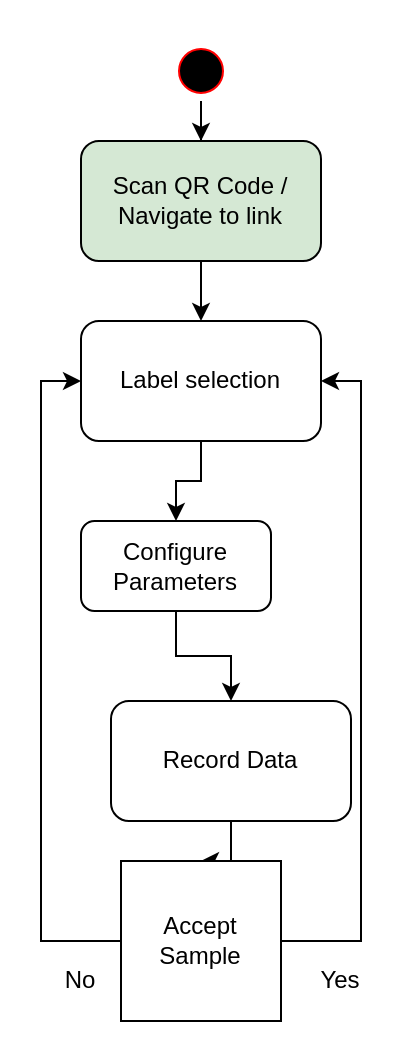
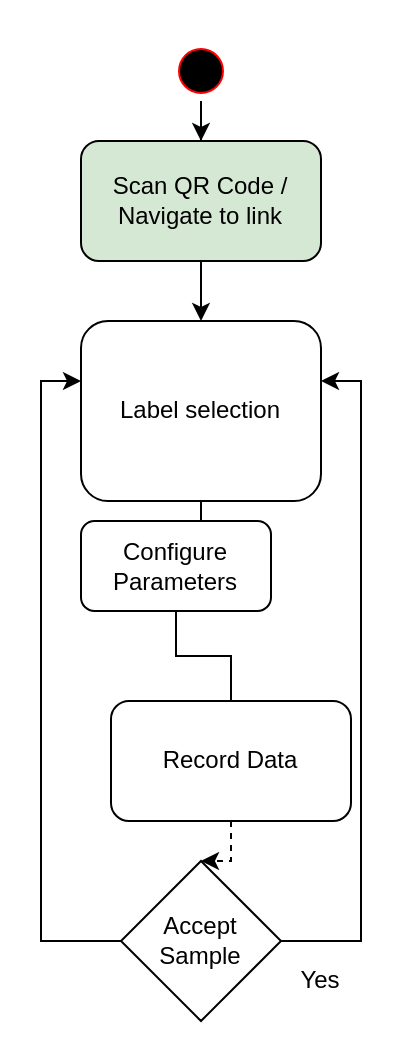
- <mxCell id="7" value="Label selection" style="rounded=1;whiteSpace=wrap;html=1;" parent="1" vertex="1"><mxGeometry x="40" y="160" width="120" height="60" as="geometry" /></mxCell>
+ <mxCell id="7" value="Label selection" style="rounded=1;whiteSpace=wrap;html=1;" parent="1" vertex="1"><mxGeometry x="40" y="160" width="120" height="90" as="geometry" /></mxCell>
- <mxCell id="8" style="edgeStyle=orthogonalEdgeStyle;rounded=0;orthogonalLoop=1;jettySize=auto;html=1;" parent="1" source="9" target="11" edge="1"><mxGeometry relative="1" as="geometry" /></mxCell>
+ <mxCell id="8" style="edgeStyle=orthogonalEdgeStyle;rounded=0;orthogonalLoop=1;jettySize=auto;html=1;endArrow=none;" parent="1" source="9" target="11" edge="1"><mxGeometry relative="1" as="geometry" /></mxCell>
- <mxCell id="10" style="edgeStyle=orthogonalEdgeStyle;rounded=0;orthogonalLoop=1;jettySize=auto;html=1;" parent="1" source="11" target="14" edge="1"><mxGeometry relative="1" as="geometry" /></mxCell>
+ <mxCell id="10" style="edgeStyle=orthogonalEdgeStyle;rounded=0;orthogonalLoop=1;jettySize=auto;html=1;dashed=1;" parent="1" source="11" target="14" edge="1"><mxGeometry relative="1" as="geometry" /></mxCell>
- <mxCell id="14" value="Accept Sample" style="whiteSpace=wrap;html=1;rounded=0;" parent="1" vertex="1"><mxGeometry x="60" y="430" width="80" height="80" as="geometry" /></mxCell>
+ <mxCell id="14" value="Accept Sample" style="rhombus;whiteSpace=wrap;html=1;" parent="1" vertex="1"><mxGeometry x="60" y="430" width="80" height="80" as="geometry" /></mxCell>
- <mxCell id="16" value="No" style="text;html=1;strokeColor=none;fillColor=none;align=center;verticalAlign=middle;whiteSpace=wrap;rounded=0;" parent="1" vertex="1"><mxGeometry x="20" y="480" width="40" height="20" as="geometry" /></mxCell>
- <mxCell id="15" value="Yes" style="text;html=1;strokeColor=none;fillColor=none;align=center;verticalAlign=middle;whiteSpace=wrap;rounded=0;" parent="1" vertex="1"><mxGeometry x="150" y="480" width="40" height="20" as="geometry" /></mxCell>
+ <mxCell id="15" value="Yes" style="text;html=1;strokeColor=none;fillColor=none;align=center;verticalAlign=middle;whiteSpace=wrap;rounded=0;" parent="1" vertex="1"><mxGeometry x="140" y="480" width="40" height="20" as="geometry" /></mxCell>
